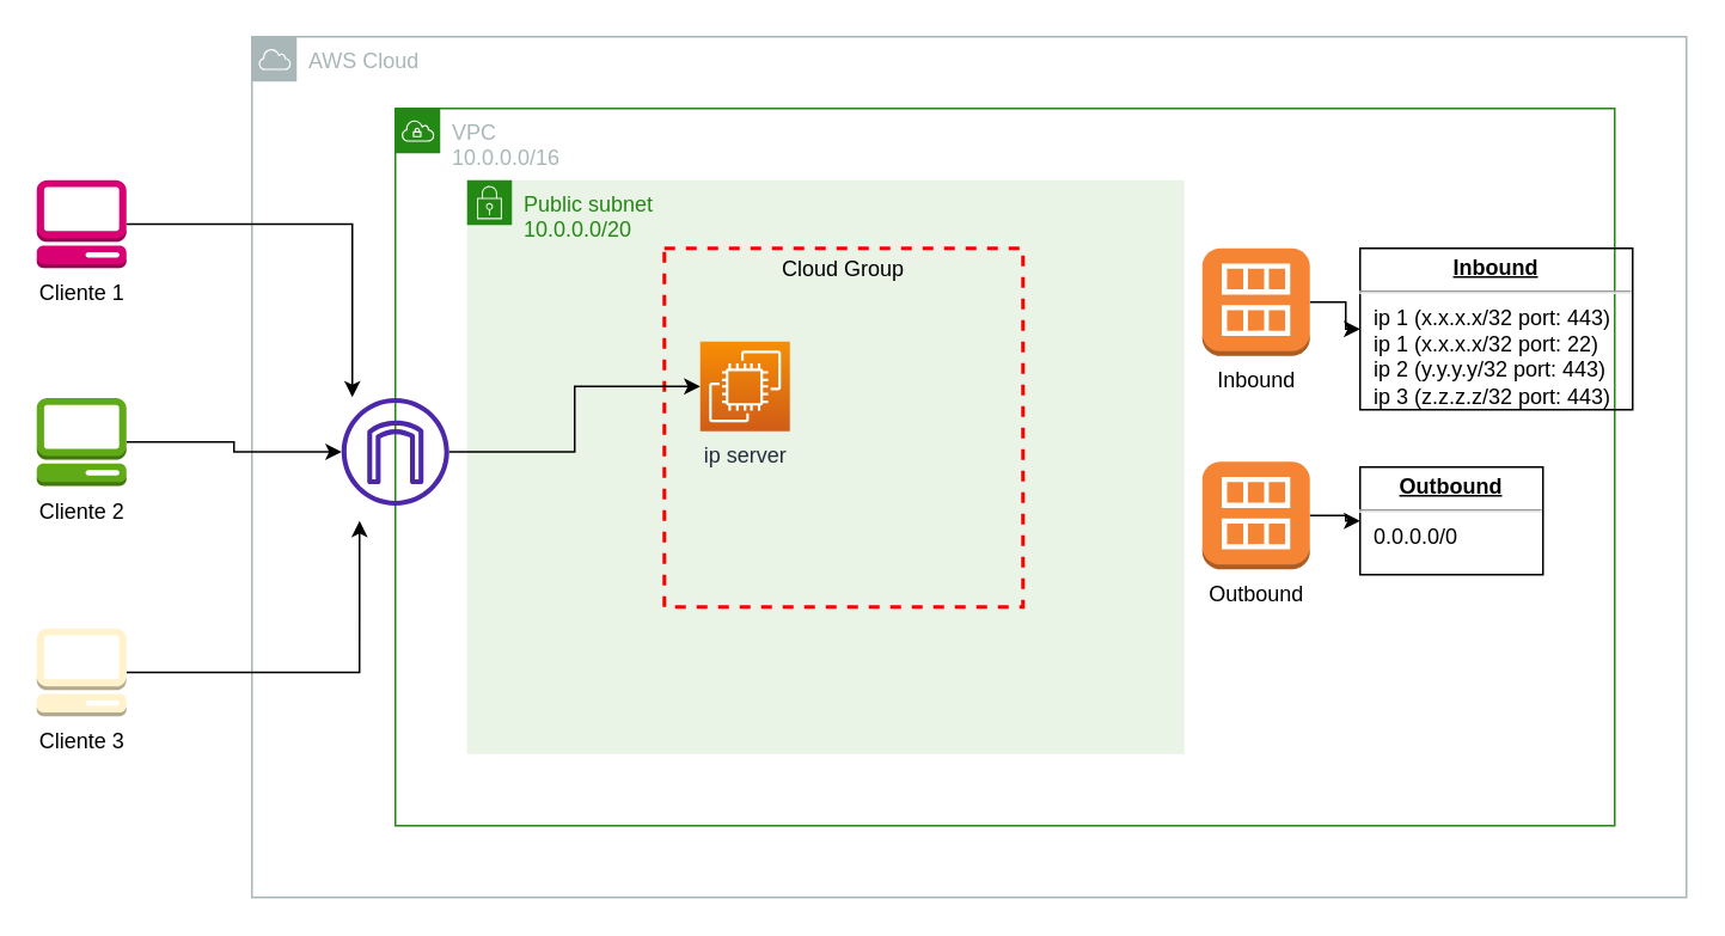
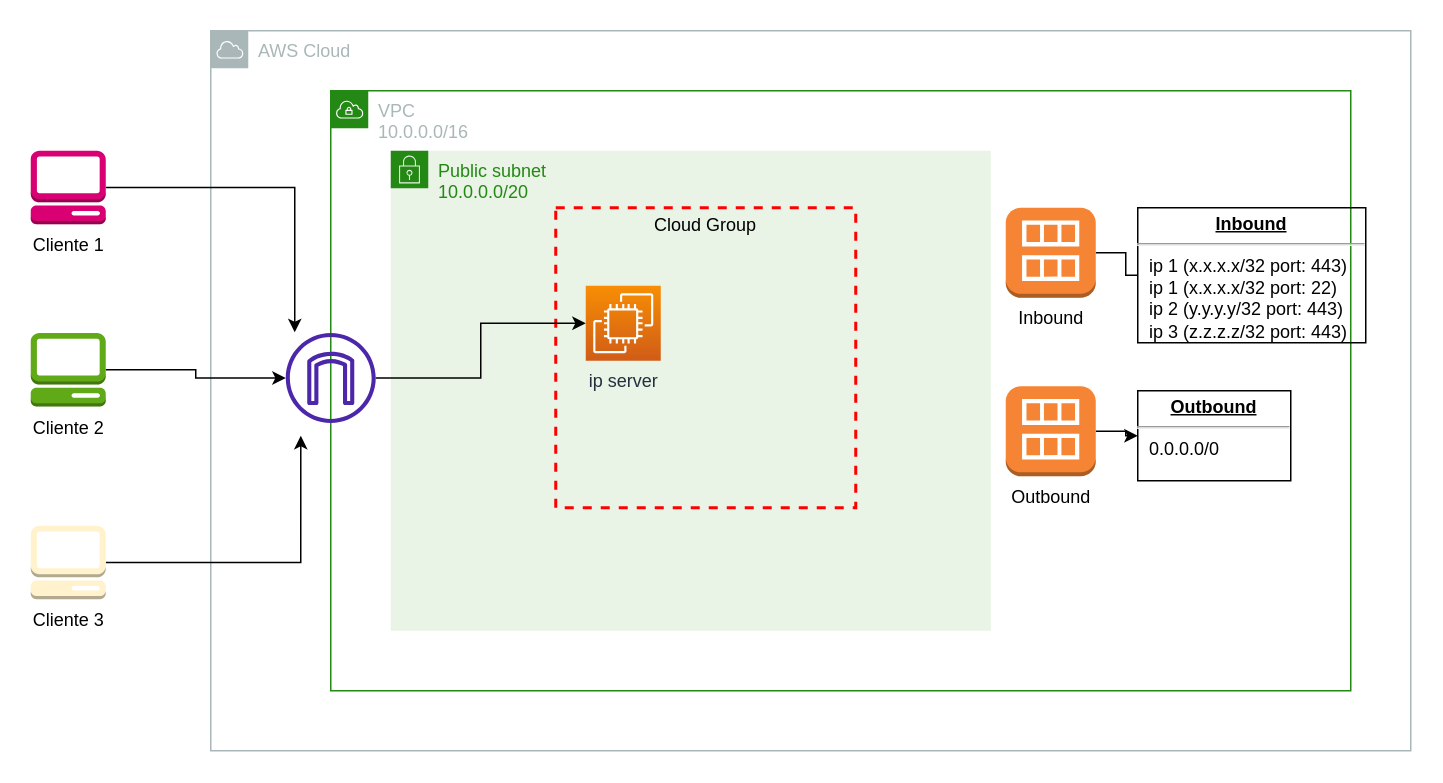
- <mxCell id="17" style="edgeStyle=orthogonalEdgeStyle;rounded=0;orthogonalLoop=1;jettySize=auto;html=1;entryX=0;entryY=0.5;entryDx=0;entryDy=0;fontColor=#000000;" parent="1" source="18" target="20" edge="1"><mxGeometry relative="1" as="geometry" /></mxCell>
+ <mxCell id="17" style="edgeStyle=orthogonalEdgeStyle;rounded=0;orthogonalLoop=1;jettySize=auto;html=1;entryX=0;entryY=0.5;entryDx=0;entryDy=0;fontColor=#000000;endArrow=none;" parent="1" source="18" target="20" edge="1"><mxGeometry relative="1" as="geometry" /></mxCell>
